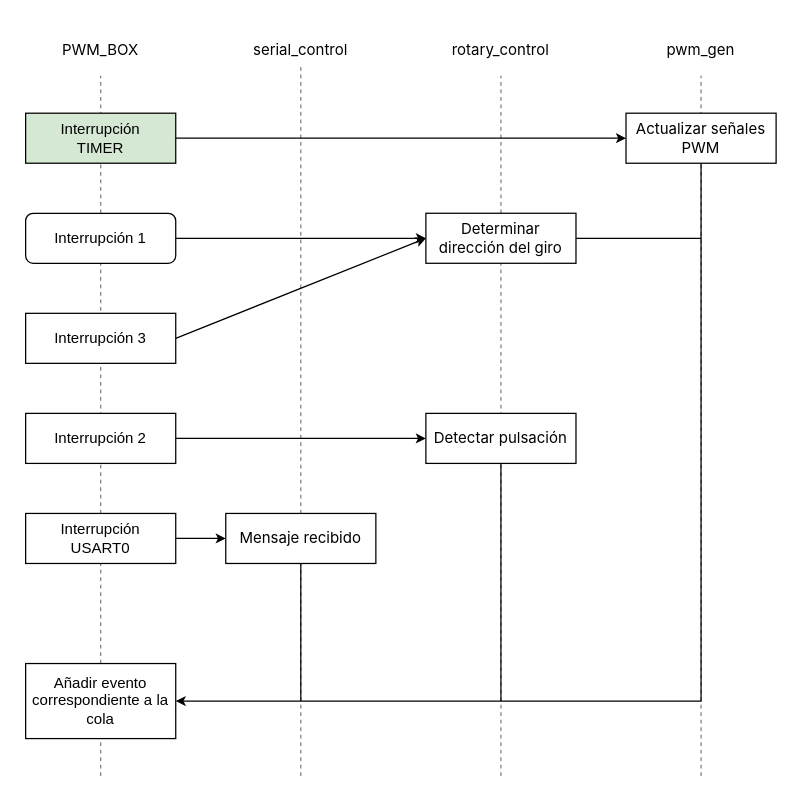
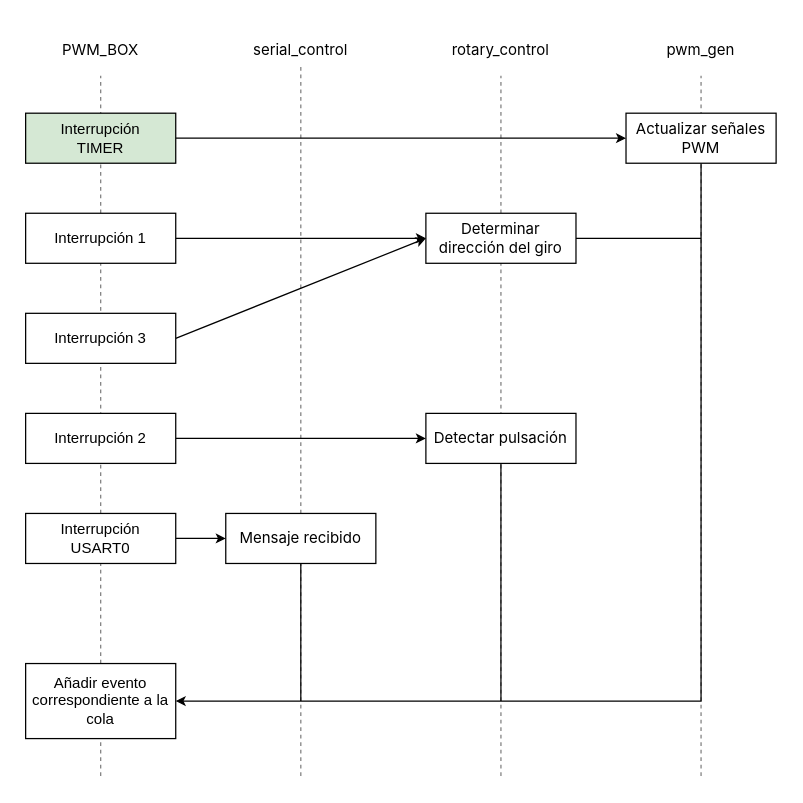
- <mxCell id="17" value="Interrupción 1" style="whiteSpace=wrap;html=1;rounded=1;" vertex="1" parent="1"><mxGeometry x="20" y="170" width="120" height="40" as="geometry" /></mxCell>
+ <mxCell id="17" value="Interrupción 1" style="rounded=0;whiteSpace=wrap;html=1;" vertex="1" parent="1"><mxGeometry x="20" y="170" width="120" height="40" as="geometry" /></mxCell>
